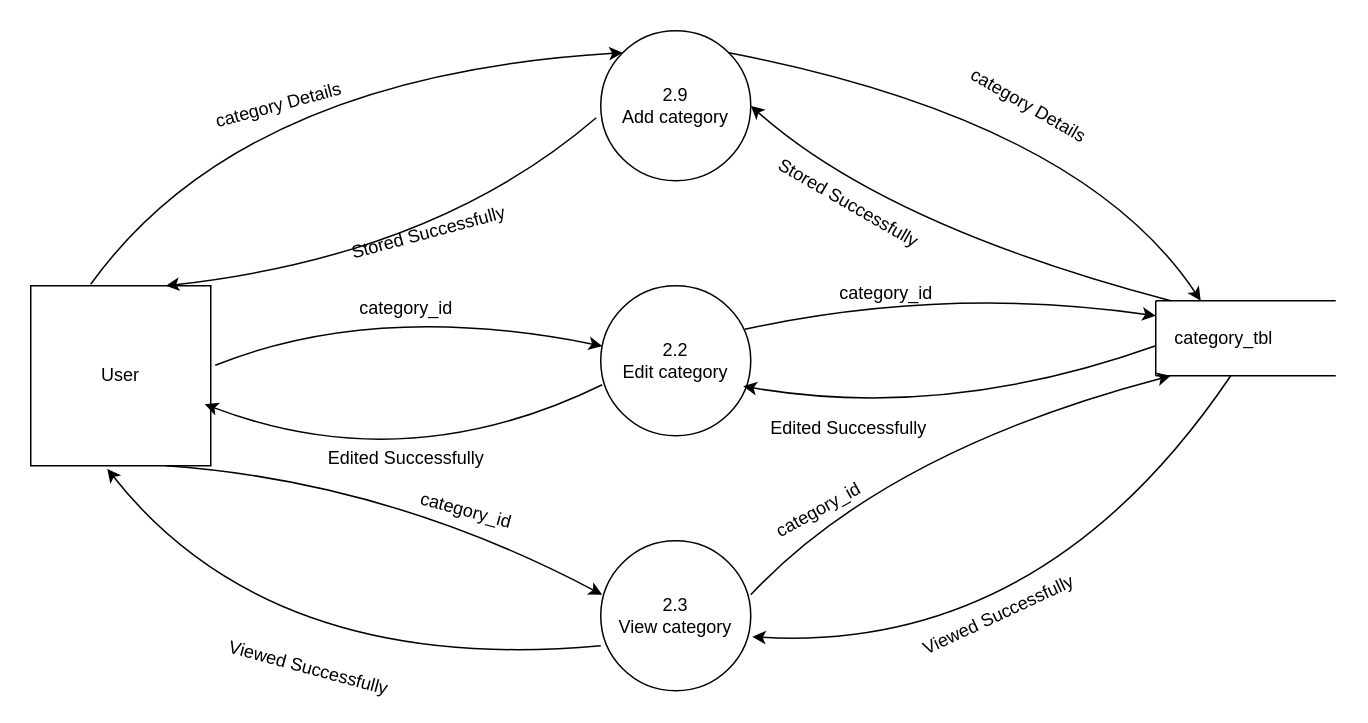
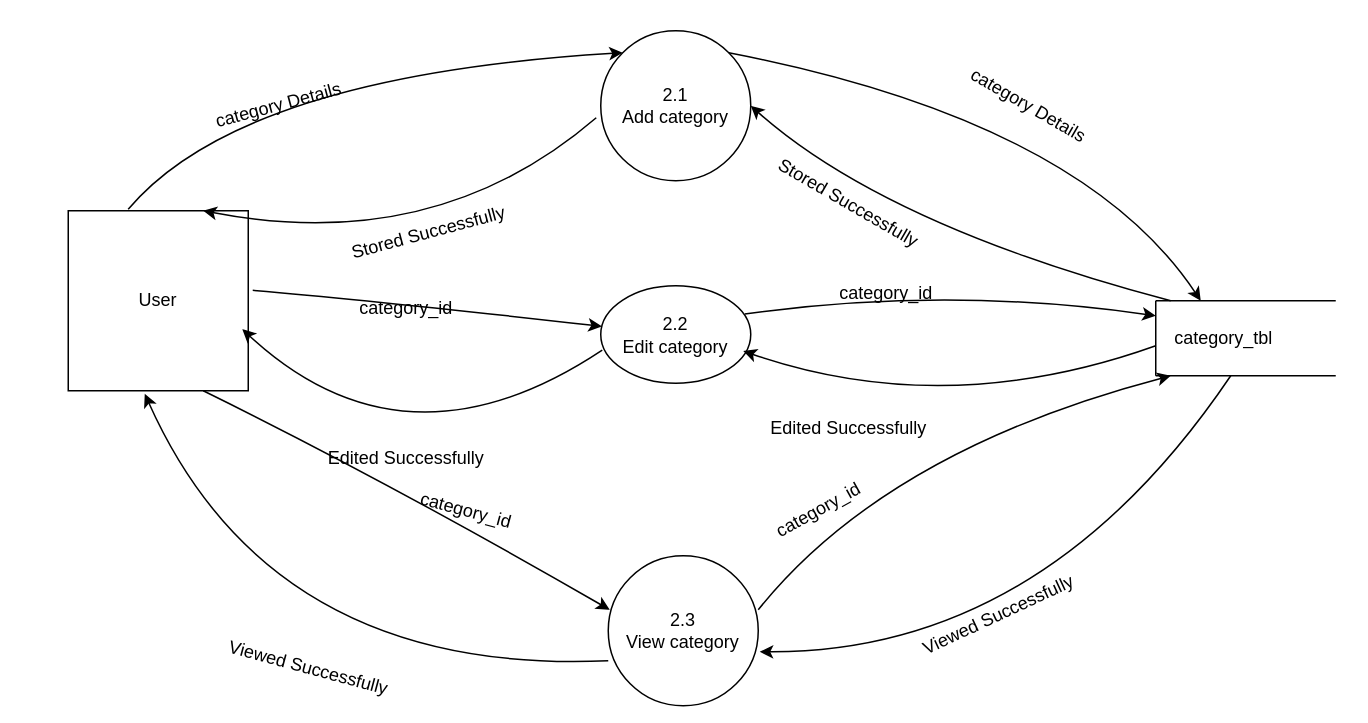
- <mxCell id="3" value="2.9&lt;div&gt;Add&amp;nbsp;&lt;span style=&quot;background-color: transparent; color: light-dark(rgb(0, 0, 0), rgb(255, 255, 255));&quot;&gt;category&lt;/span&gt;&lt;/div&gt;" style="ellipse;whiteSpace=wrap;html=1;aspect=fixed;" parent="1" vertex="1"><mxGeometry x="400" y="20" width="100" height="100" as="geometry" /></mxCell>
+ <mxCell id="3" value="2.1&lt;div&gt;Add&amp;nbsp;&lt;span style=&quot;background-color: transparent; color: light-dark(rgb(0, 0, 0), rgb(255, 255, 255));&quot;&gt;category&lt;/span&gt;&lt;/div&gt;" style="ellipse;whiteSpace=wrap;html=1;aspect=fixed;" parent="1" vertex="1"><mxGeometry x="400" y="20" width="100" height="100" as="geometry" /></mxCell>
- <mxCell id="4" value="&lt;div&gt;2.2&lt;/div&gt;&lt;div&gt;Edit&amp;nbsp;&lt;span style=&quot;background-color: transparent; color: light-dark(rgb(0, 0, 0), rgb(255, 255, 255));&quot;&gt;category&lt;/span&gt;&lt;/div&gt;" style="ellipse;whiteSpace=wrap;html=1;aspect=fixed;" parent="1" vertex="1"><mxGeometry x="400" y="190" width="100" height="100" as="geometry" /></mxCell>
+ <mxCell id="4" value="&lt;div&gt;2.2&lt;/div&gt;&lt;div&gt;Edit&amp;nbsp;&lt;span style=&quot;background-color: transparent; color: light-dark(rgb(0, 0, 0), rgb(255, 255, 255));&quot;&gt;category&lt;/span&gt;&lt;/div&gt;" style="ellipse;whiteSpace=wrap;html=1;aspect=fixed;" parent="1" vertex="1"><mxGeometry x="400" y="190" width="100" height="65" as="geometry" /></mxCell>
- <mxCell id="2" value="User" style="whiteSpace=wrap;html=1;aspect=fixed;" parent="1" vertex="1"><mxGeometry x="20" y="190" width="120" height="120" as="geometry" /></mxCell>
+ <mxCell id="2" value="User" style="whiteSpace=wrap;html=1;aspect=fixed;" parent="1" vertex="1"><mxGeometry x="45" y="140" width="120" height="120" as="geometry" /></mxCell>
- <mxCell id="5" value="2.3&lt;div&gt;View&amp;nbsp;&lt;span style=&quot;background-color: transparent; color: light-dark(rgb(0, 0, 0), rgb(255, 255, 255));&quot;&gt;category&lt;/span&gt;&lt;/div&gt;" style="ellipse;whiteSpace=wrap;html=1;aspect=fixed;" parent="1" vertex="1"><mxGeometry x="400" y="360" width="100" height="100" as="geometry" /></mxCell>
+ <mxCell id="5" value="2.3&lt;div&gt;View&amp;nbsp;&lt;span style=&quot;background-color: transparent; color: light-dark(rgb(0, 0, 0), rgb(255, 255, 255));&quot;&gt;category&lt;/span&gt;&lt;/div&gt;" style="ellipse;whiteSpace=wrap;html=1;aspect=fixed;" parent="1" vertex="1"><mxGeometry x="405" y="370" width="100" height="100" as="geometry" /></mxCell>
